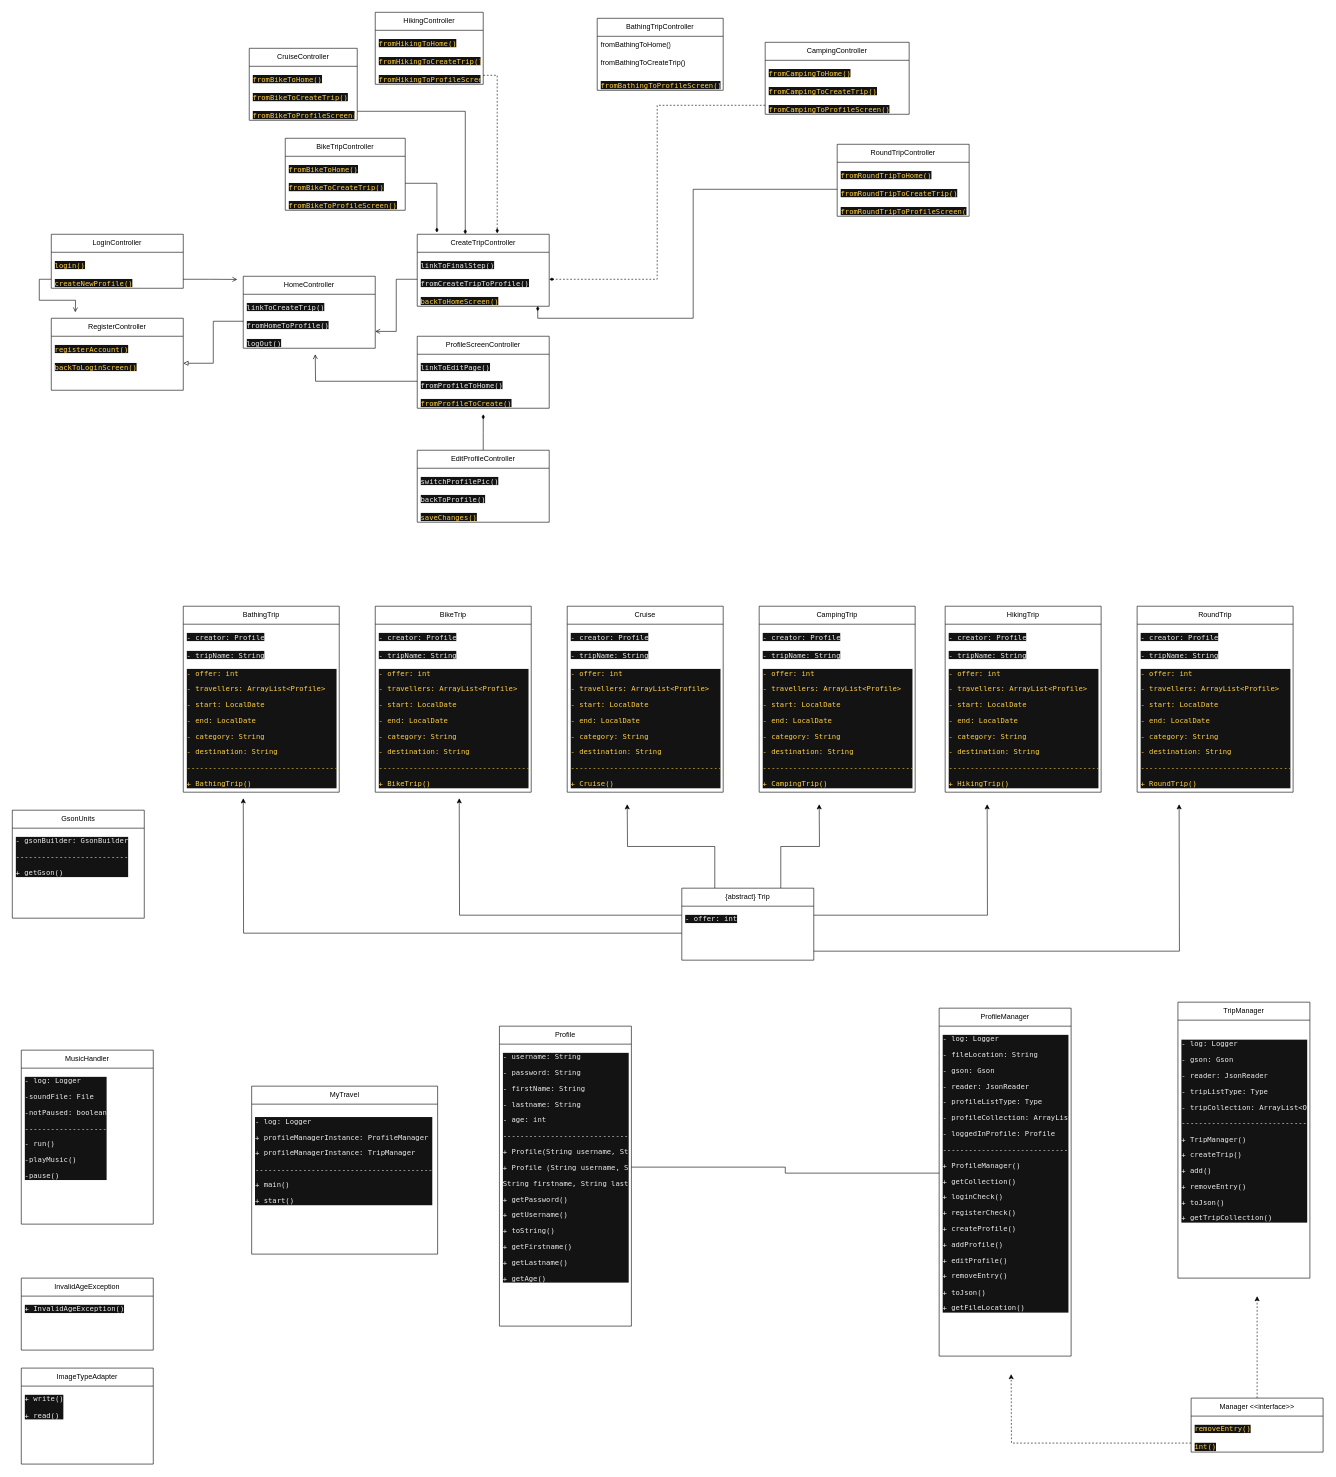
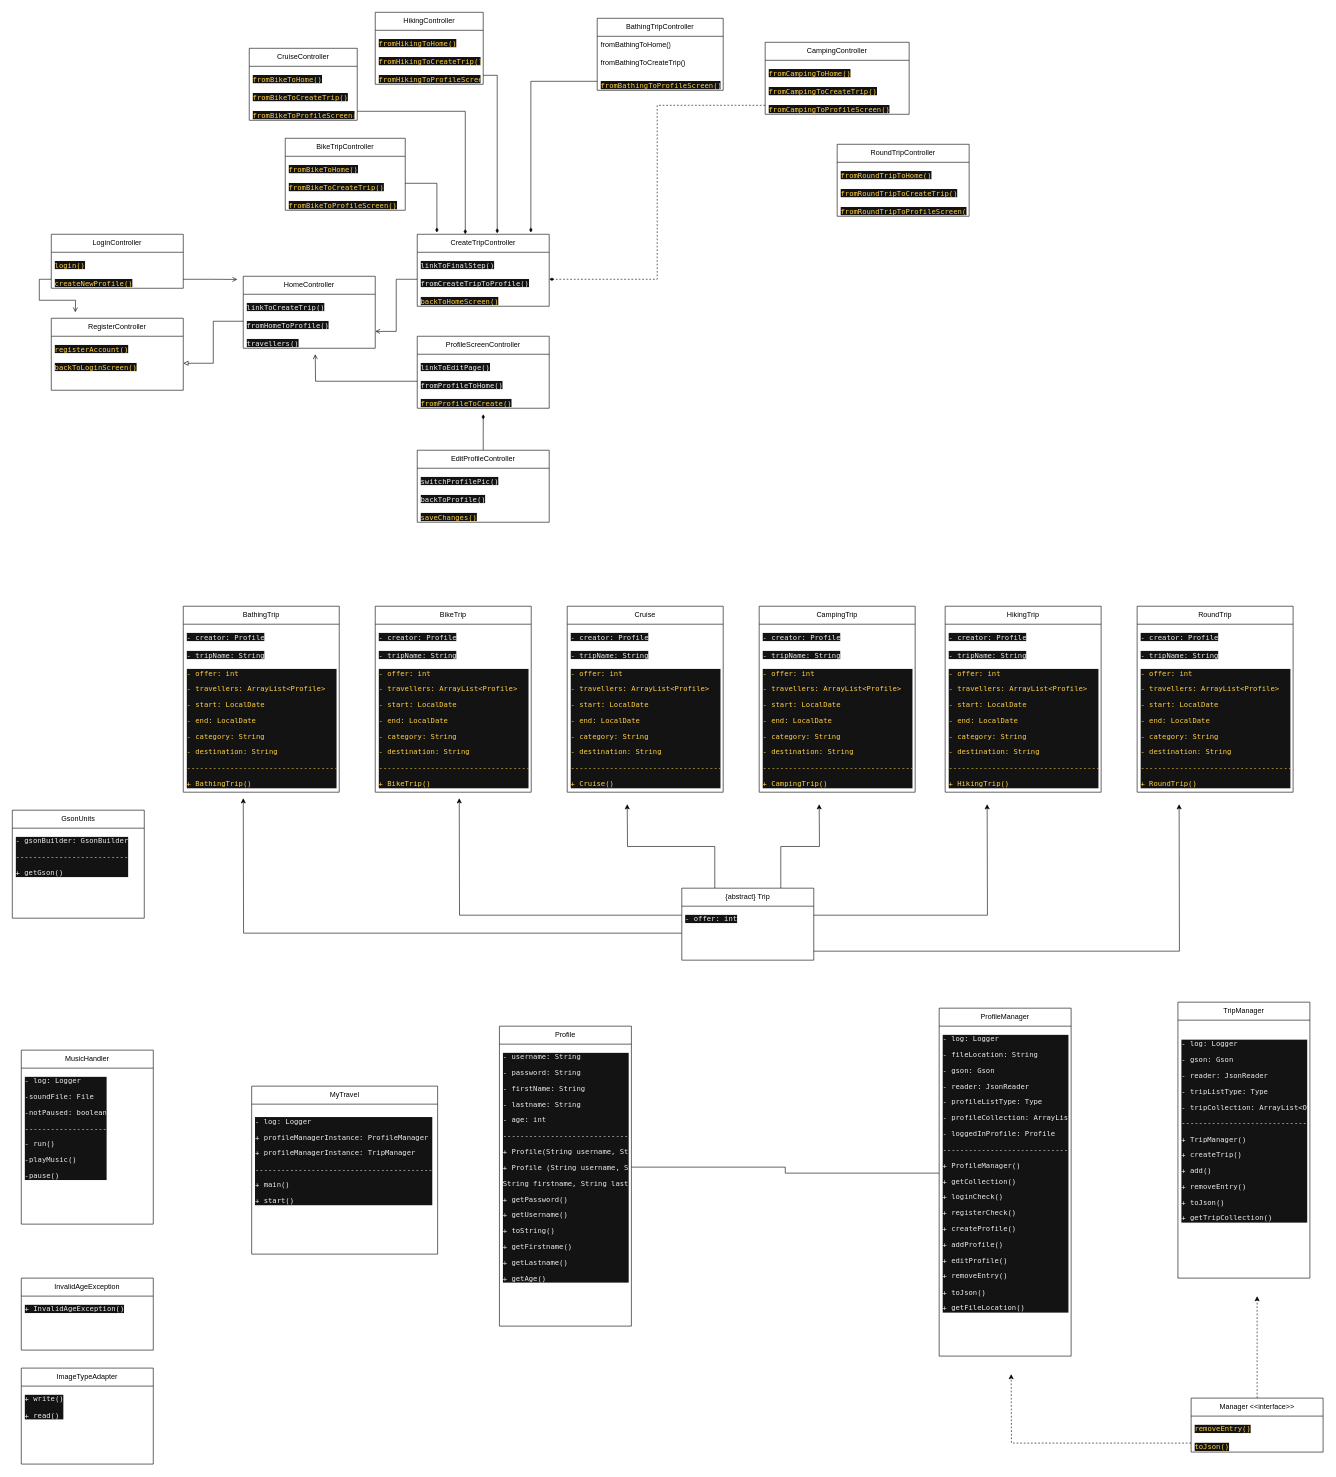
+ <mxCell id="122" style="edgeStyle=orthogonalEdgeStyle;rounded=0;orthogonalLoop=1;jettySize=auto;html=1;exitX=0;exitY=0.5;exitDx=0;exitDy=0;entryX=0.861;entryY=-0.023;entryDx=0;entryDy=0;entryPerimeter=0;endArrow=diamondThin;endFill=1;" edge="1" parent="1" source="5" target="37"><mxGeometry relative="1" as="geometry" /></mxCell>
- <mxCell id="125" style="edgeStyle=orthogonalEdgeStyle;rounded=0;orthogonalLoop=1;jettySize=auto;html=1;exitX=1;exitY=0.5;exitDx=0;exitDy=0;entryX=0.606;entryY=-0.013;entryDx=0;entryDy=0;entryPerimeter=0;endArrow=diamondThin;endFill=1;dashed=1;" edge="1" parent="1" source="17" target="37"><mxGeometry relative="1" as="geometry" /></mxCell>
+ <mxCell id="125" style="edgeStyle=orthogonalEdgeStyle;rounded=0;orthogonalLoop=1;jettySize=auto;html=1;exitX=1;exitY=0.5;exitDx=0;exitDy=0;entryX=0.606;entryY=-0.013;entryDx=0;entryDy=0;entryPerimeter=0;endArrow=diamondThin;endFill=1;" edge="1" parent="1" source="17" target="37"><mxGeometry relative="1" as="geometry" /></mxCell>
- <mxCell id="124" style="edgeStyle=orthogonalEdgeStyle;rounded=0;orthogonalLoop=1;jettySize=auto;html=1;exitX=0;exitY=0.5;exitDx=0;exitDy=0;entryX=0.913;entryY=0.986;entryDx=0;entryDy=0;entryPerimeter=0;endArrow=diamondThin;endFill=1;" edge="1" parent="1" source="24" target="40"><mxGeometry relative="1" as="geometry" /></mxCell>
- <mxCell id="36" value="&lt;pre style=&quot;background-color:#131314;color:#ebebeb;font-family:'JetBrains Mono',monospace;font-size:9,8pt;&quot;&gt;logOut()&lt;/pre&gt;" style="text;strokeColor=none;fillColor=none;align=left;verticalAlign=middle;spacingLeft=4;spacingRight=4;overflow=hidden;points=[[0,0.5],[1,0.5]];portConstraint=eastwest;rotatable=0;whiteSpace=wrap;html=1;" vertex="1" parent="33"><mxGeometry y="90" width="220" height="30" as="geometry" /></mxCell>
+ <mxCell id="36" value="&lt;pre style=&quot;background-color:#131314;color:#ebebeb;font-family:'JetBrains Mono',monospace;font-size:9,8pt;&quot;&gt;travellers()&lt;/pre&gt;" style="text;strokeColor=none;fillColor=none;align=left;verticalAlign=middle;spacingLeft=4;spacingRight=4;overflow=hidden;points=[[0,0.5],[1,0.5]];portConstraint=eastwest;rotatable=0;whiteSpace=wrap;html=1;" vertex="1" parent="33"><mxGeometry y="90" width="220" height="30" as="geometry" /></mxCell>
- <mxCell id="83" value="&lt;pre style=&quot;background-color:#131314;color:#ebebeb;font-family:'JetBrains Mono',monospace;font-size:9,8pt;&quot;&gt;&lt;pre style=&quot;font-family: &amp;quot;JetBrains Mono&amp;quot;, monospace;&quot;&gt;&lt;span style=&quot;color:#ffcf40;&quot;&gt;int()&lt;/span&gt;&lt;/pre&gt;&lt;/pre&gt;" style="text;strokeColor=none;fillColor=none;align=left;verticalAlign=middle;spacingLeft=4;spacingRight=4;overflow=hidden;points=[[0,0.5],[1,0.5]];portConstraint=eastwest;rotatable=0;whiteSpace=wrap;html=1;" vertex="1" parent="81"><mxGeometry y="60" width="220" height="30" as="geometry" /></mxCell>
+ <mxCell id="83" value="&lt;pre style=&quot;background-color:#131314;color:#ebebeb;font-family:'JetBrains Mono',monospace;font-size:9,8pt;&quot;&gt;&lt;pre style=&quot;font-family: &amp;quot;JetBrains Mono&amp;quot;, monospace;&quot;&gt;&lt;span style=&quot;color:#ffcf40;&quot;&gt;toJson()&lt;/span&gt;&lt;/pre&gt;&lt;/pre&gt;" style="text;strokeColor=none;fillColor=none;align=left;verticalAlign=middle;spacingLeft=4;spacingRight=4;overflow=hidden;points=[[0,0.5],[1,0.5]];portConstraint=eastwest;rotatable=0;whiteSpace=wrap;html=1;" vertex="1" parent="81"><mxGeometry y="60" width="220" height="30" as="geometry" /></mxCell>
